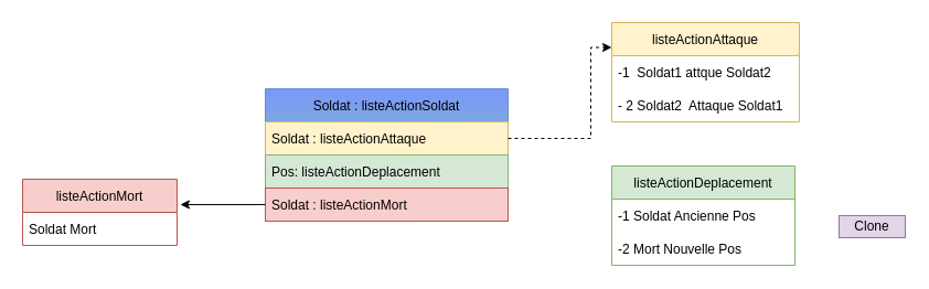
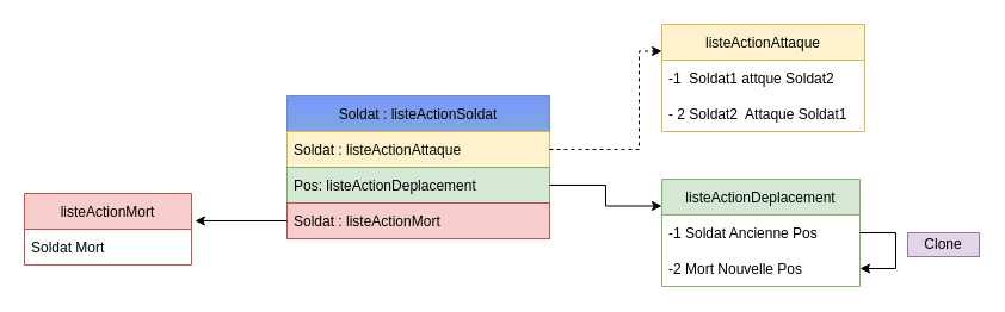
+ <mxCell id="15" style="edgeStyle=orthogonalEdgeStyle;rounded=0;orthogonalLoop=1;jettySize=auto;html=1;entryX=0;entryY=0.25;entryDx=0;entryDy=0;" edge="1" parent="1" source="4" target="10"><mxGeometry relative="1" as="geometry"><mxPoint x="590" y="155" as="targetPoint" /></mxGeometry></mxCell>
+ <mxCell id="13" style="edgeStyle=orthogonalEdgeStyle;rounded=0;orthogonalLoop=1;jettySize=auto;html=1;entryX=1;entryY=0.5;entryDx=0;entryDy=0;" edge="1" parent="10" source="11" target="12"><mxGeometry relative="1" as="geometry"><mxPoint x="220" y="80" as="targetPoint" /><Array as="points"><mxPoint x="196" y="45" /><mxPoint x="196" y="75" /></Array></mxGeometry></mxCell>
